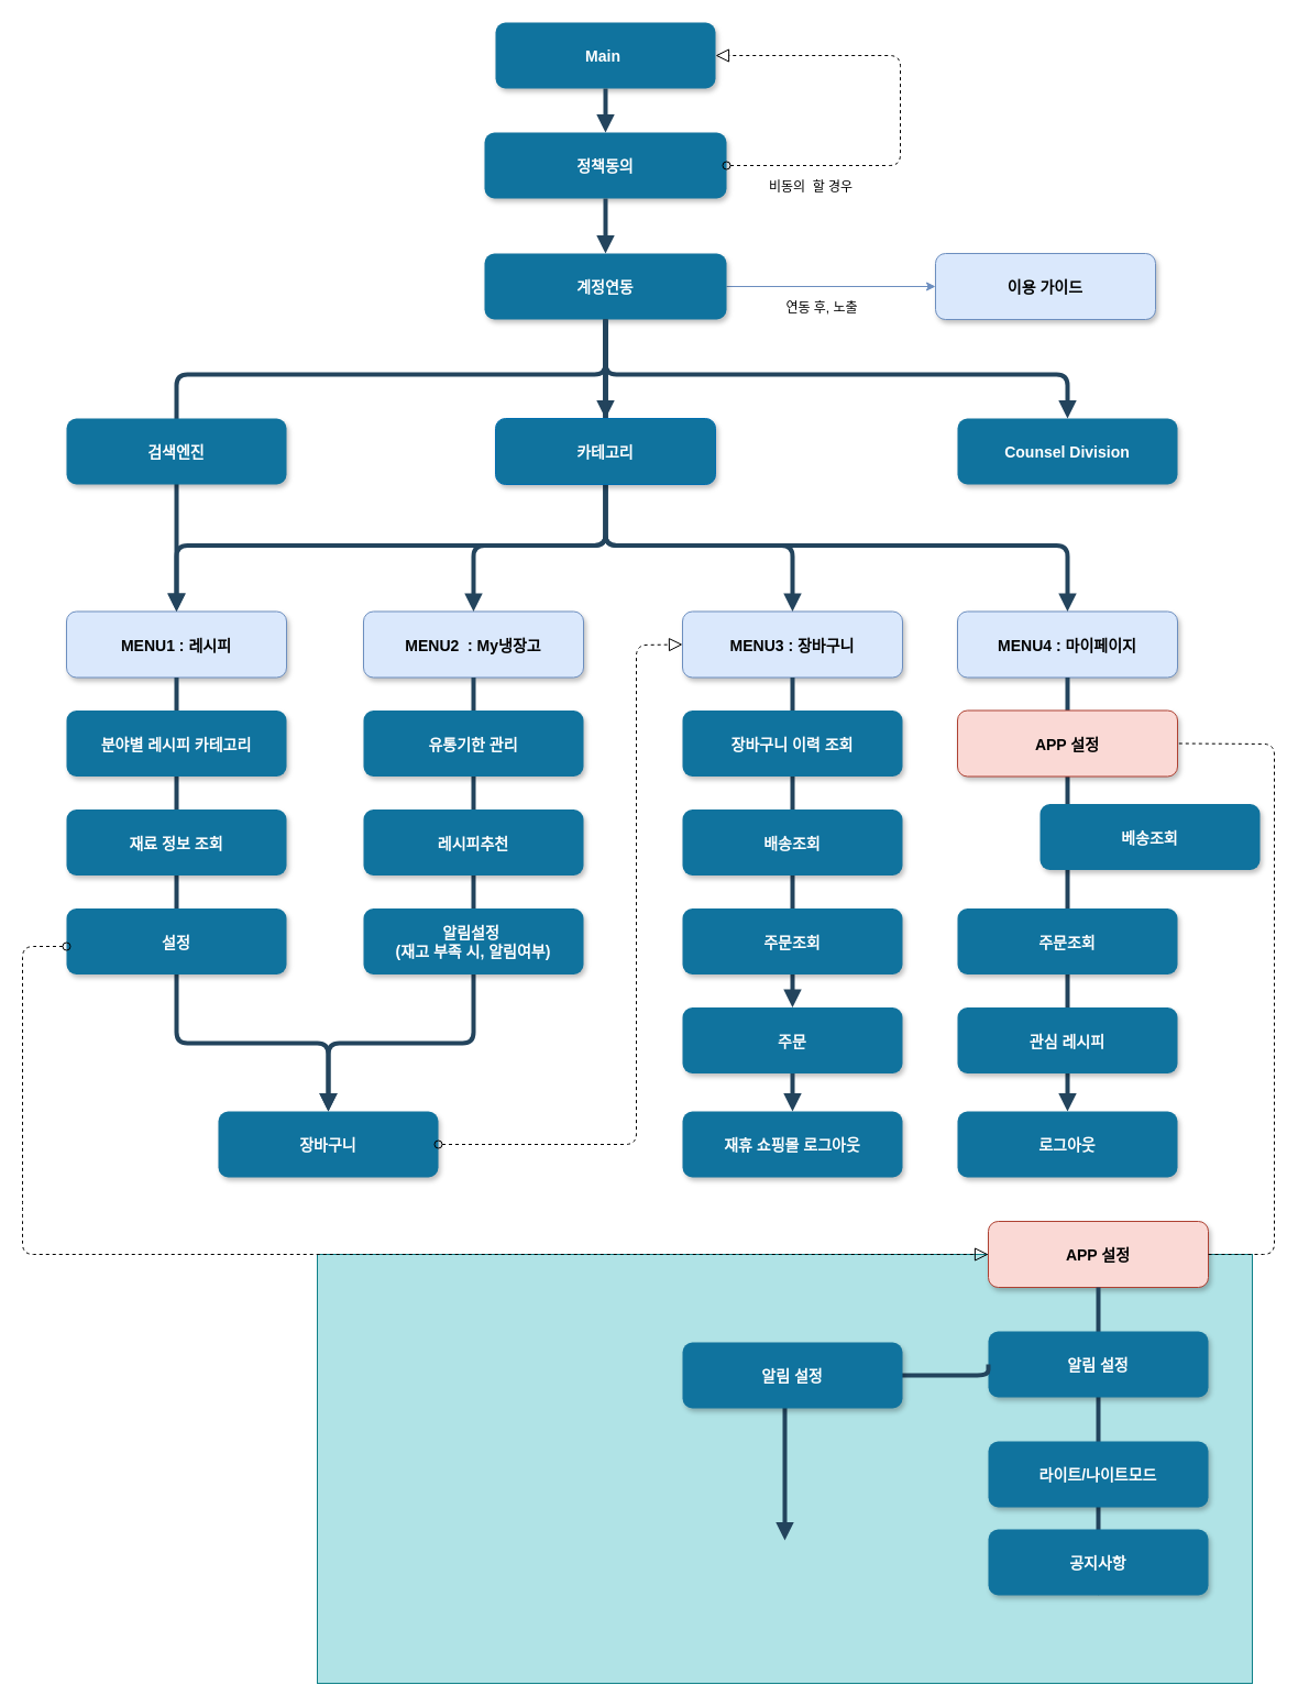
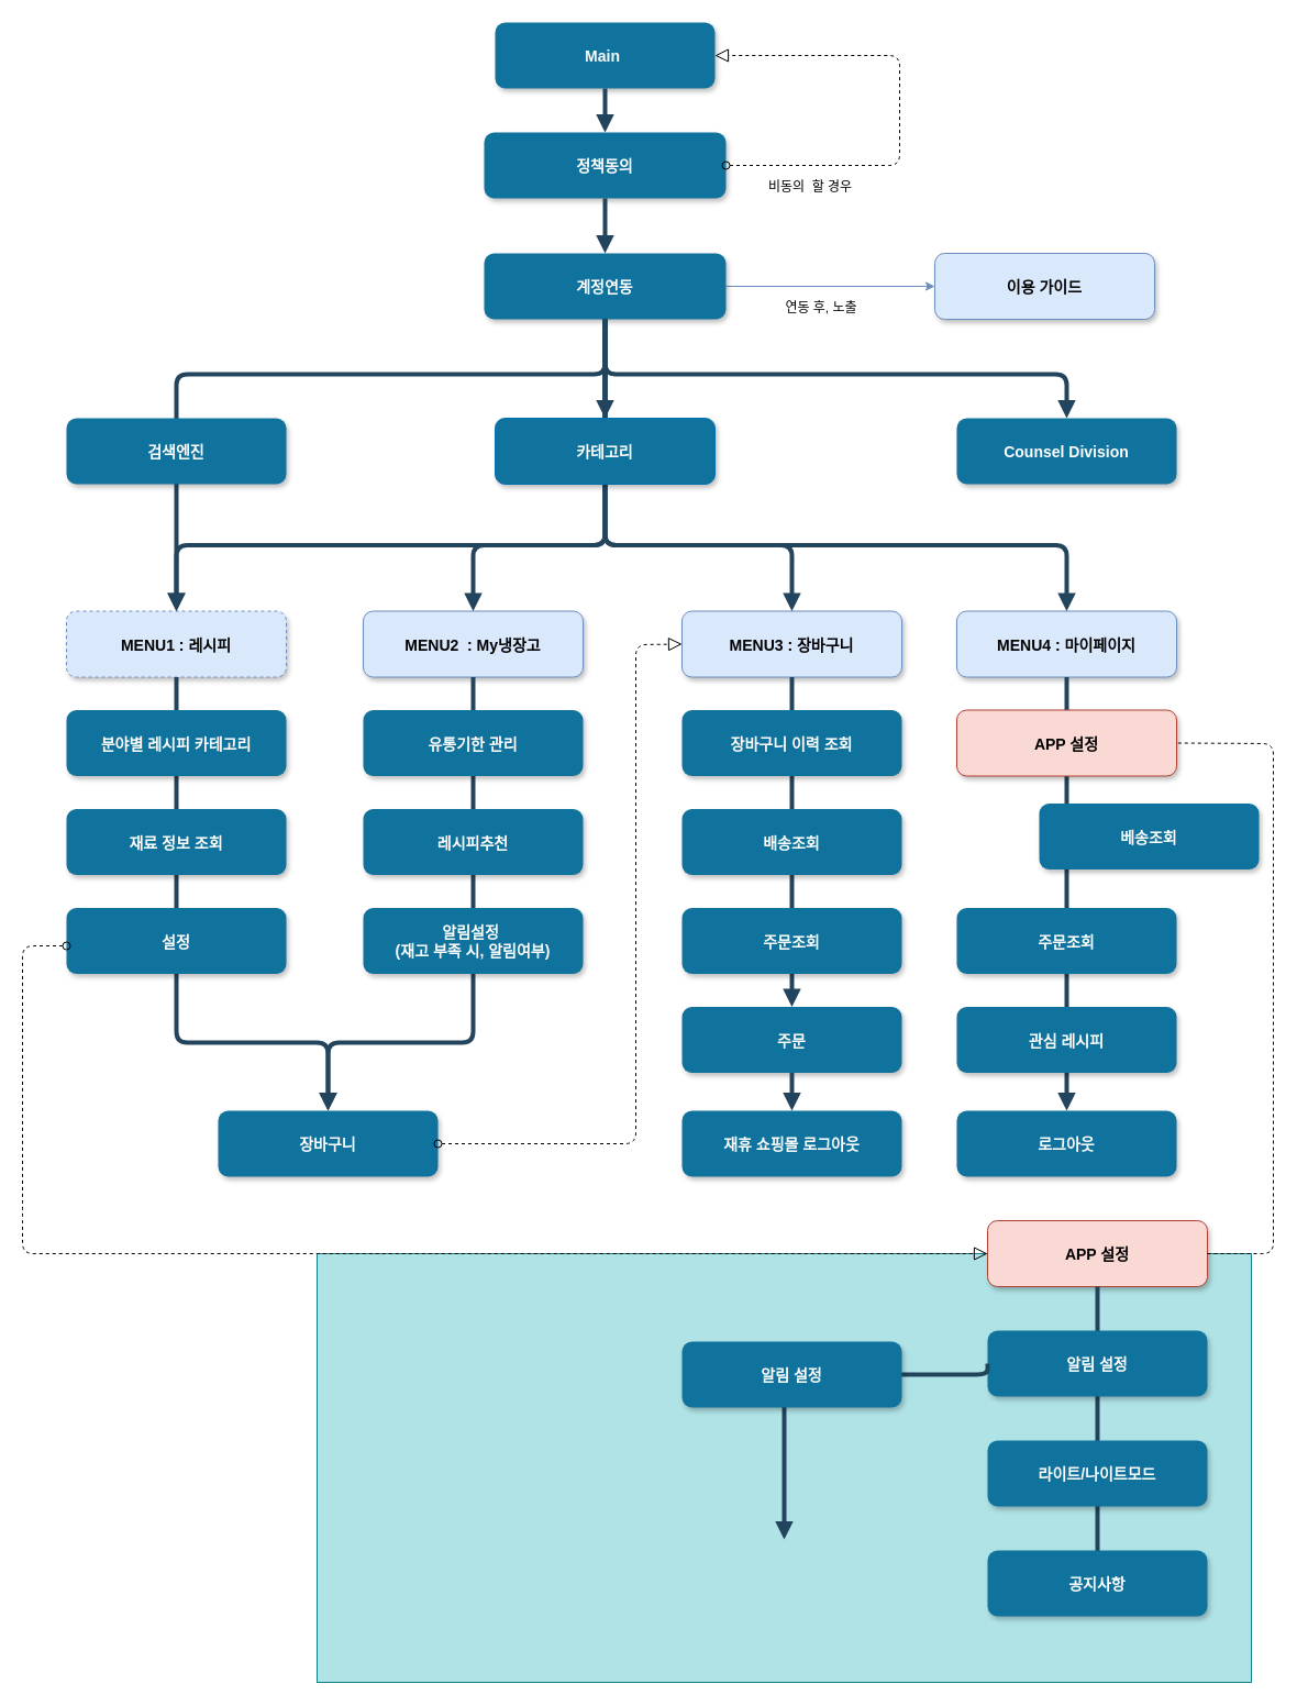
- <mxCell id="7" value="MENU1 : 레시피" style="rounded=1;fillColor=#dae8fc;strokeColor=#6c8ebf;shadow=1;fontStyle=1;fontSize=14;" parent="1" vertex="1"><mxGeometry x="60" y="555.5" width="200" height="60" as="geometry" /></mxCell>
+ <mxCell id="7" value="MENU1 : 레시피" style="rounded=1;fillColor=#dae8fc;strokeColor=#6c8ebf;shadow=1;fontStyle=1;fontSize=14;dashed=1;" parent="1" vertex="1"><mxGeometry x="60" y="555.5" width="200" height="60" as="geometry" /></mxCell>
- <mxCell id="57" value="공지사항" style="rounded=1;fillColor=#10739E;strokeColor=none;shadow=1;gradientColor=none;fontStyle=1;fontColor=#FFFFFF;fontSize=14;" vertex="1" parent="1"><mxGeometry x="898" y="1390" width="200" height="60" as="geometry" /></mxCell>
+ <mxCell id="57" value="공지사항" style="rounded=1;fillColor=#10739E;strokeColor=none;shadow=1;gradientColor=none;fontStyle=1;fontColor=#FFFFFF;fontSize=14;" vertex="1" parent="1"><mxGeometry x="898" y="1410" width="200" height="60" as="geometry" /></mxCell>
